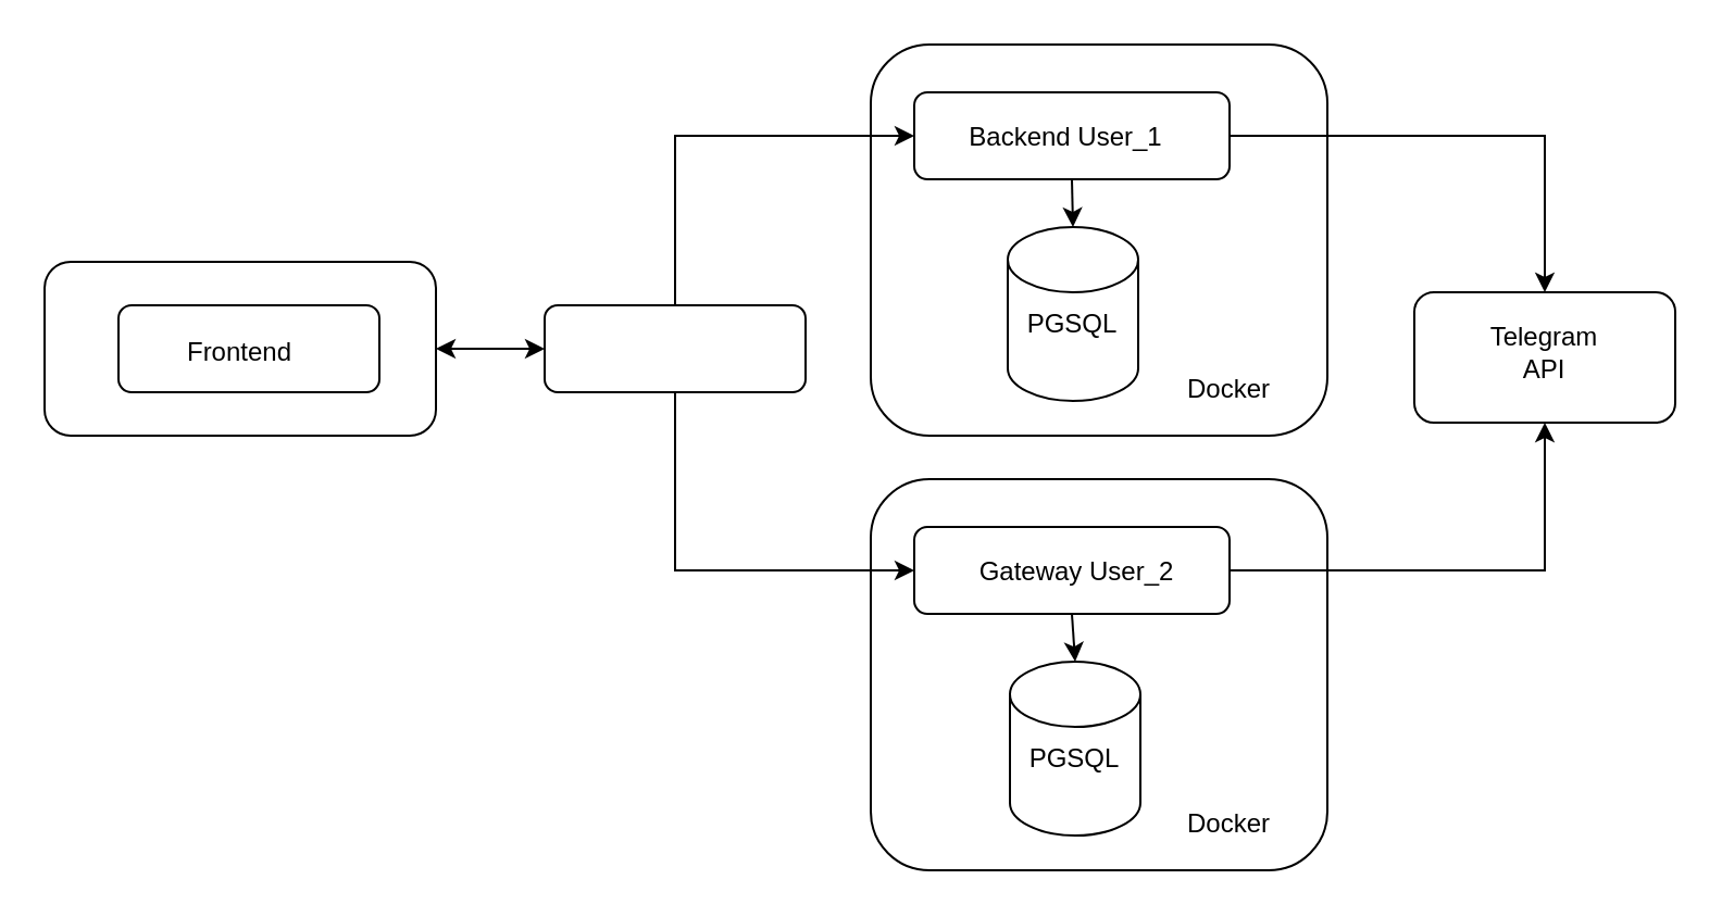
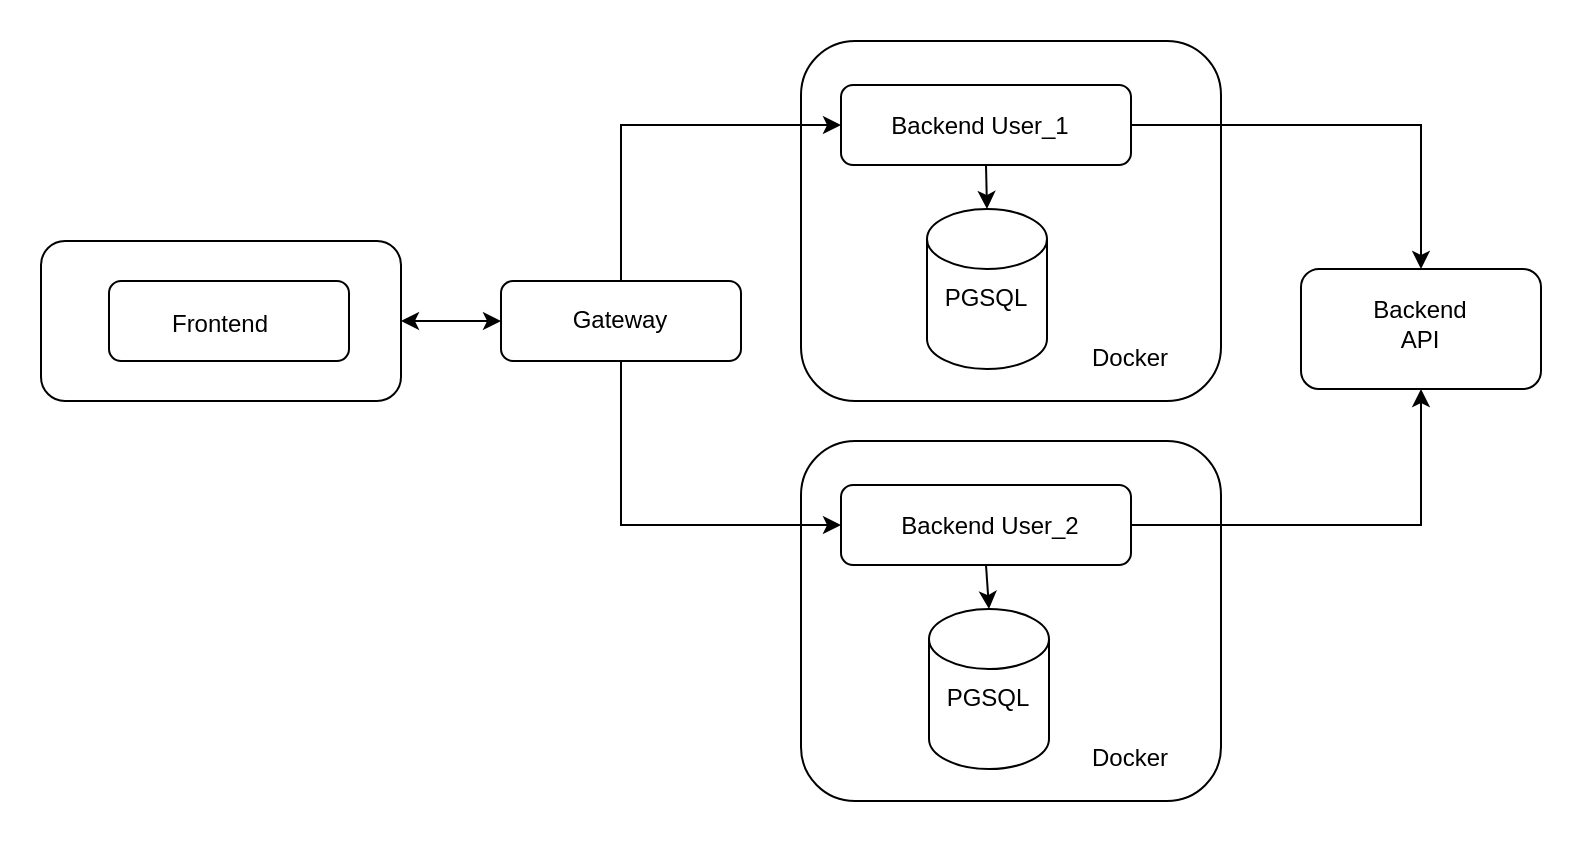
+ <mxCell id="26" value="&lt;div&gt;Gateway&lt;/div&gt;" style="text;html=1;align=center;verticalAlign=middle;whiteSpace=wrap;rounded=0;" parent="1" vertex="1"><mxGeometry x="280" y="145" width="60" height="30" as="geometry" /></mxCell>
- <mxCell id="3" value="Telegram API" style="text;html=1;align=center;verticalAlign=middle;whiteSpace=wrap;rounded=0;" parent="1" vertex="1"><mxGeometry x="680" y="147" width="60" height="30" as="geometry" /></mxCell>
+ <mxCell id="3" value="Backend API" style="text;html=1;align=center;verticalAlign=middle;whiteSpace=wrap;rounded=0;" parent="1" vertex="1"><mxGeometry x="680" y="147" width="60" height="30" as="geometry" /></mxCell>
- <mxCell id="15" value="Gateway User_2" style="text;html=1;align=center;verticalAlign=middle;whiteSpace=wrap;rounded=0;" vertex="1" parent="1"><mxGeometry x="440" y="248" width="110" height="30" as="geometry" /></mxCell>
+ <mxCell id="15" value="Backend User_2" style="text;html=1;align=center;verticalAlign=middle;whiteSpace=wrap;rounded=0;" vertex="1" parent="1"><mxGeometry x="440" y="248" width="110" height="30" as="geometry" /></mxCell>
